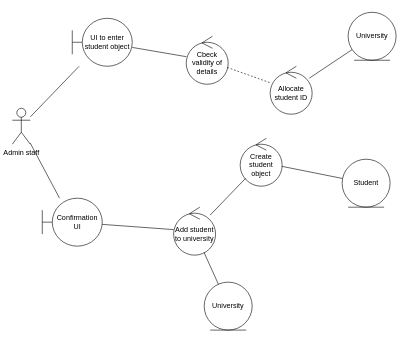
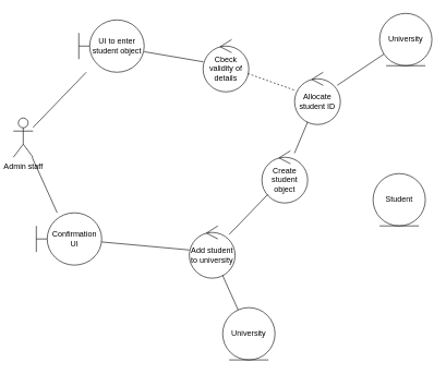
+ <mxCell id="12" value="" style="endArrow=none;html=1;rounded=0;" edge="1" parent="1" source="6" target="5"><mxGeometry width="50" height="50" relative="1" as="geometry"><mxPoint x="190" y="380" as="sourcePoint" /><mxPoint x="240" y="330" as="targetPoint" /></mxGeometry></mxCell>
- <mxCell id="20" value="" style="endArrow=none;html=1;rounded=0;" edge="1" parent="1" source="6" target="17"><mxGeometry width="50" height="50" relative="1" as="geometry"><mxPoint x="190" y="380" as="sourcePoint" /><mxPoint x="240" y="330" as="targetPoint" /></mxGeometry></mxCell>
- <mxCell id="8" value="Confirmation UI" style="shape=umlBoundary;whiteSpace=wrap;html=1;" vertex="1" parent="1"><mxGeometry x="70" y="330" width="100" height="80" as="geometry" /></mxCell>
+ <mxCell id="8" value="Confirmation UI" style="shape=umlBoundary;whiteSpace=wrap;html=1;" vertex="1" parent="1"><mxGeometry x="55" y="325" width="100" height="80" as="geometry" /></mxCell>
